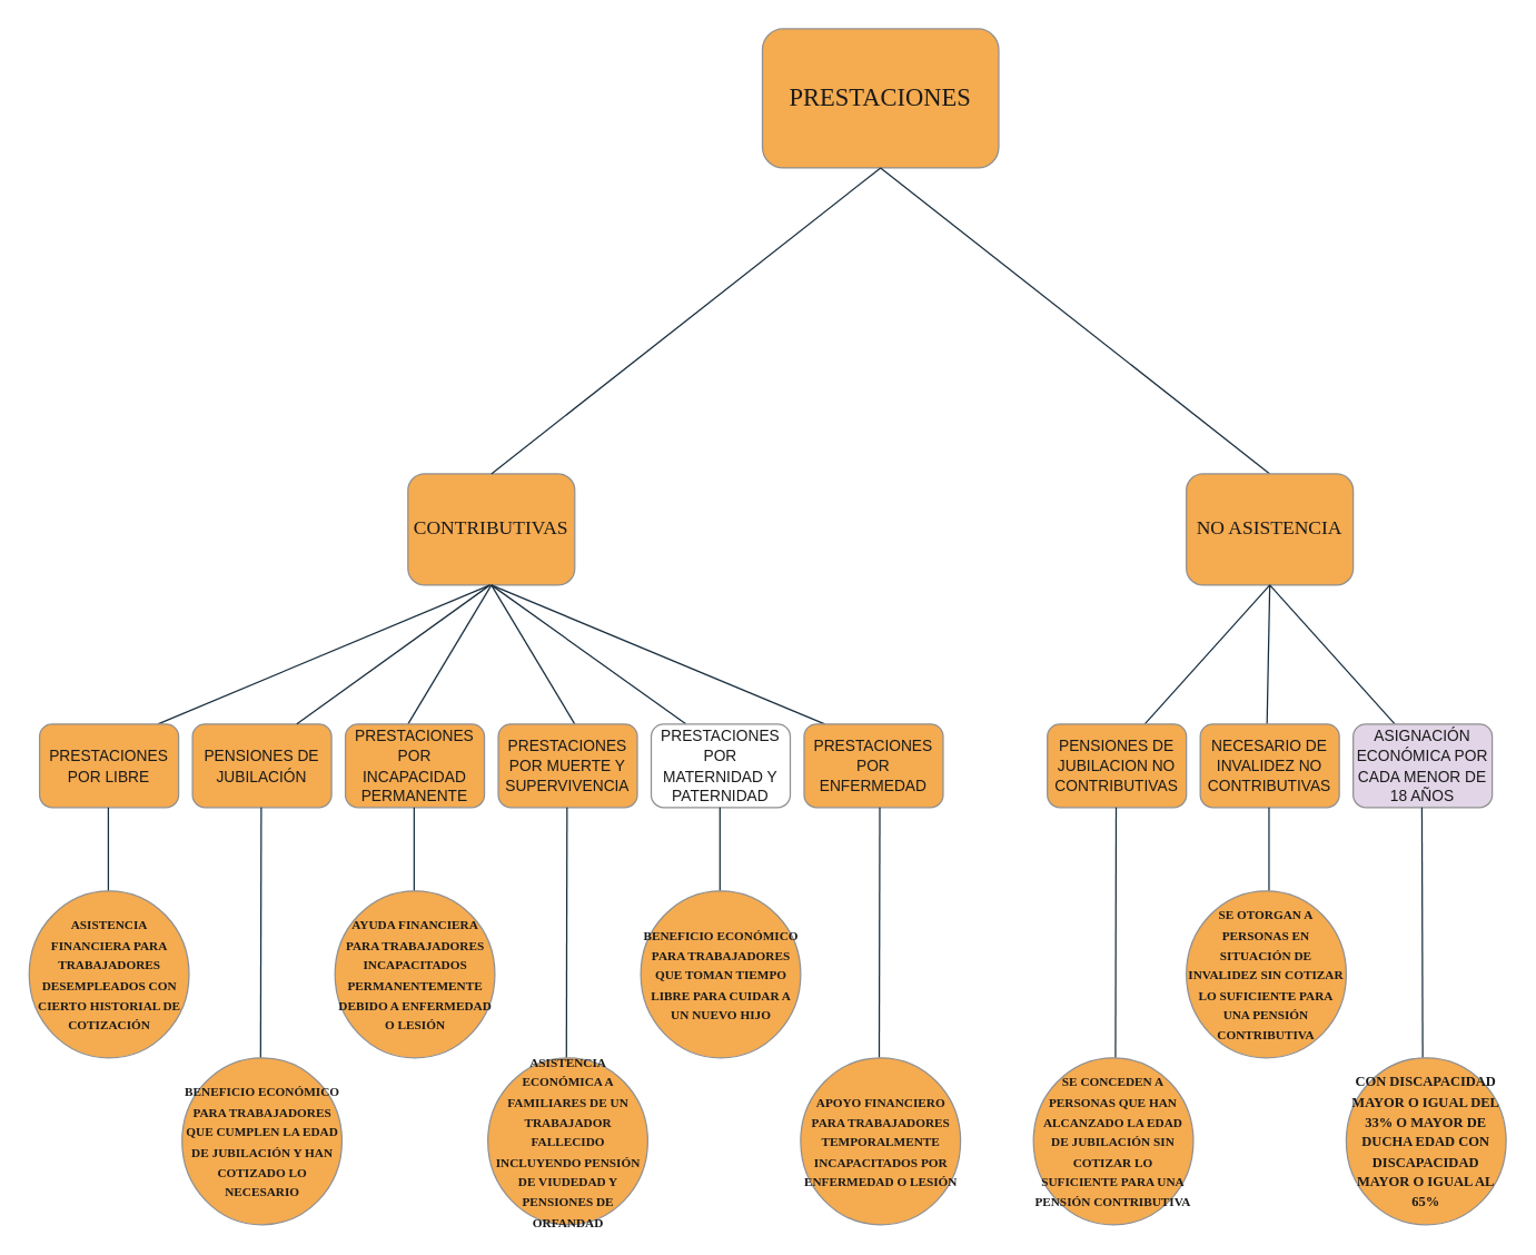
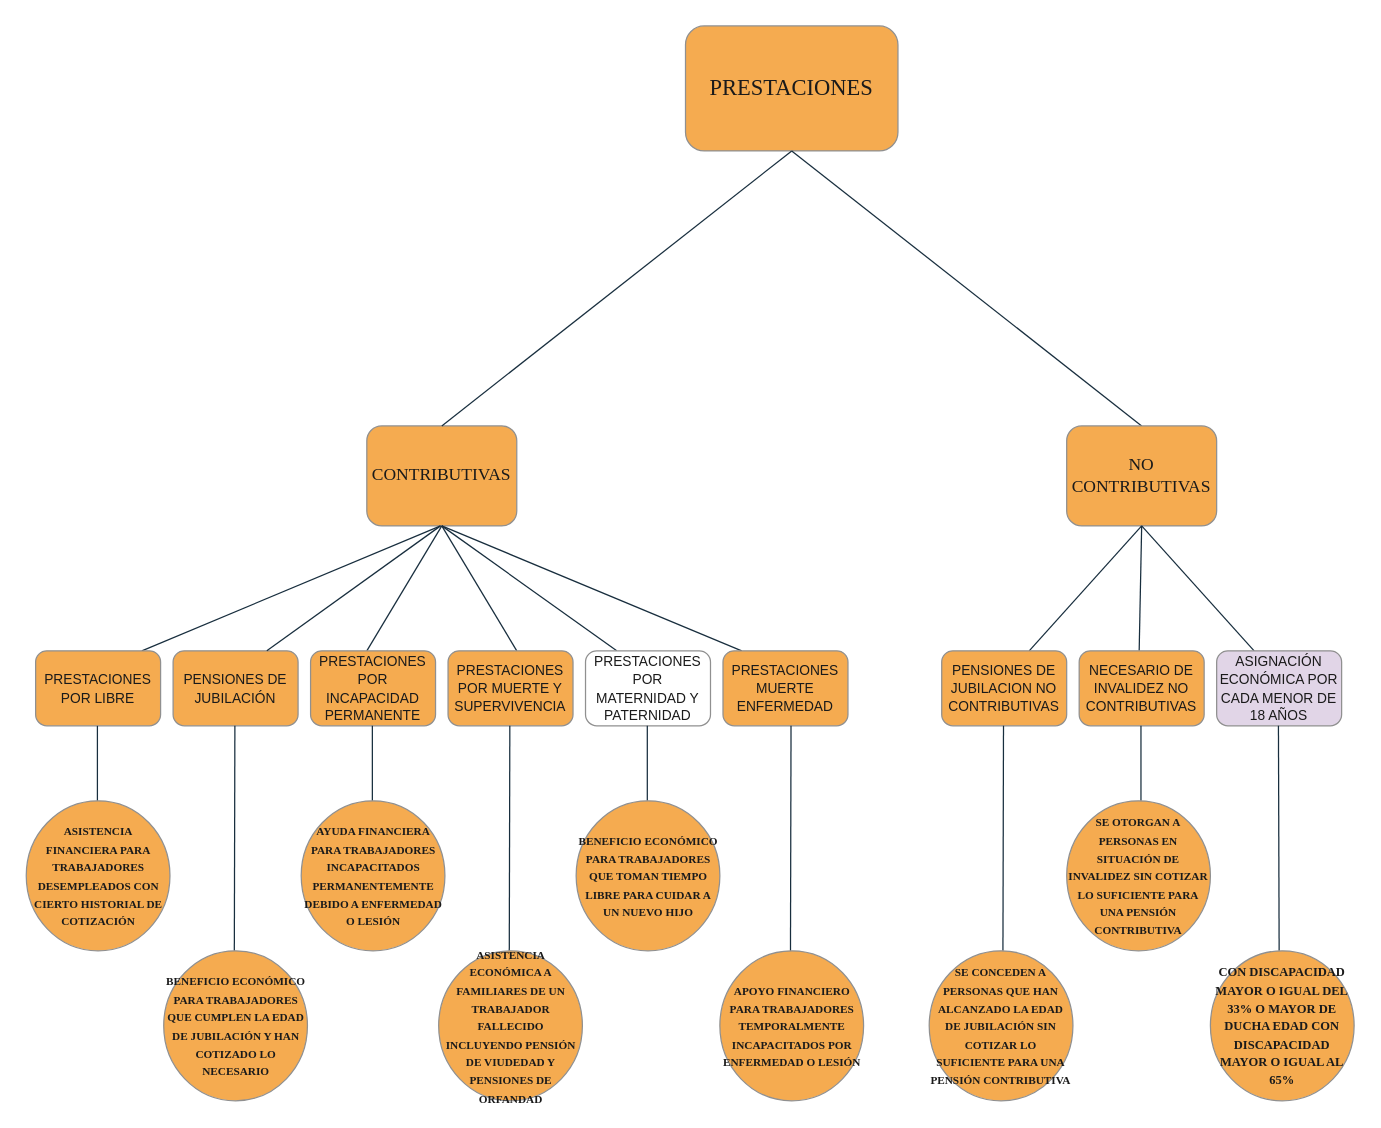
- <mxCell id="7" value="&lt;font face=&quot;Times New Roman&quot; style=&quot;font-size: 14px;&quot;&gt;NO ASISTENCIA&lt;/font&gt;" style="rounded=1;whiteSpace=wrap;html=1;labelBackgroundColor=none;fillColor=#F5AB50;strokeColor=#909090;fontColor=#1A1A1A;" vertex="1" parent="1"><mxGeometry x="853" y="340" width="120" height="80" as="geometry" /></mxCell>
+ <mxCell id="7" value="&lt;font face=&quot;Times New Roman&quot; style=&quot;font-size: 14px;&quot;&gt;NO CONTRIBUTIVAS&lt;/font&gt;" style="rounded=1;whiteSpace=wrap;html=1;labelBackgroundColor=none;fillColor=#F5AB50;strokeColor=#909090;fontColor=#1A1A1A;" vertex="1" parent="1"><mxGeometry x="853" y="340" width="120" height="80" as="geometry" /></mxCell>
- <mxCell id="17" value="&lt;font style=&quot;font-size: 11px;&quot;&gt;PRESTACIONES POR ENFERMEDAD&lt;/font&gt;" style="rounded=1;whiteSpace=wrap;html=1;labelBackgroundColor=none;fillColor=#F5AB50;strokeColor=#909090;fontColor=#1A1A1A;" vertex="1" parent="1"><mxGeometry x="578" y="520" width="100" height="60" as="geometry" /></mxCell>
+ <mxCell id="17" value="&lt;font style=&quot;font-size: 11px;&quot;&gt;PRESTACIONES MUERTE ENFERMEDAD&lt;/font&gt;" style="rounded=1;whiteSpace=wrap;html=1;labelBackgroundColor=none;fillColor=#F5AB50;strokeColor=#909090;fontColor=#1A1A1A;" vertex="1" parent="1"><mxGeometry x="578" y="520" width="100" height="60" as="geometry" /></mxCell>
